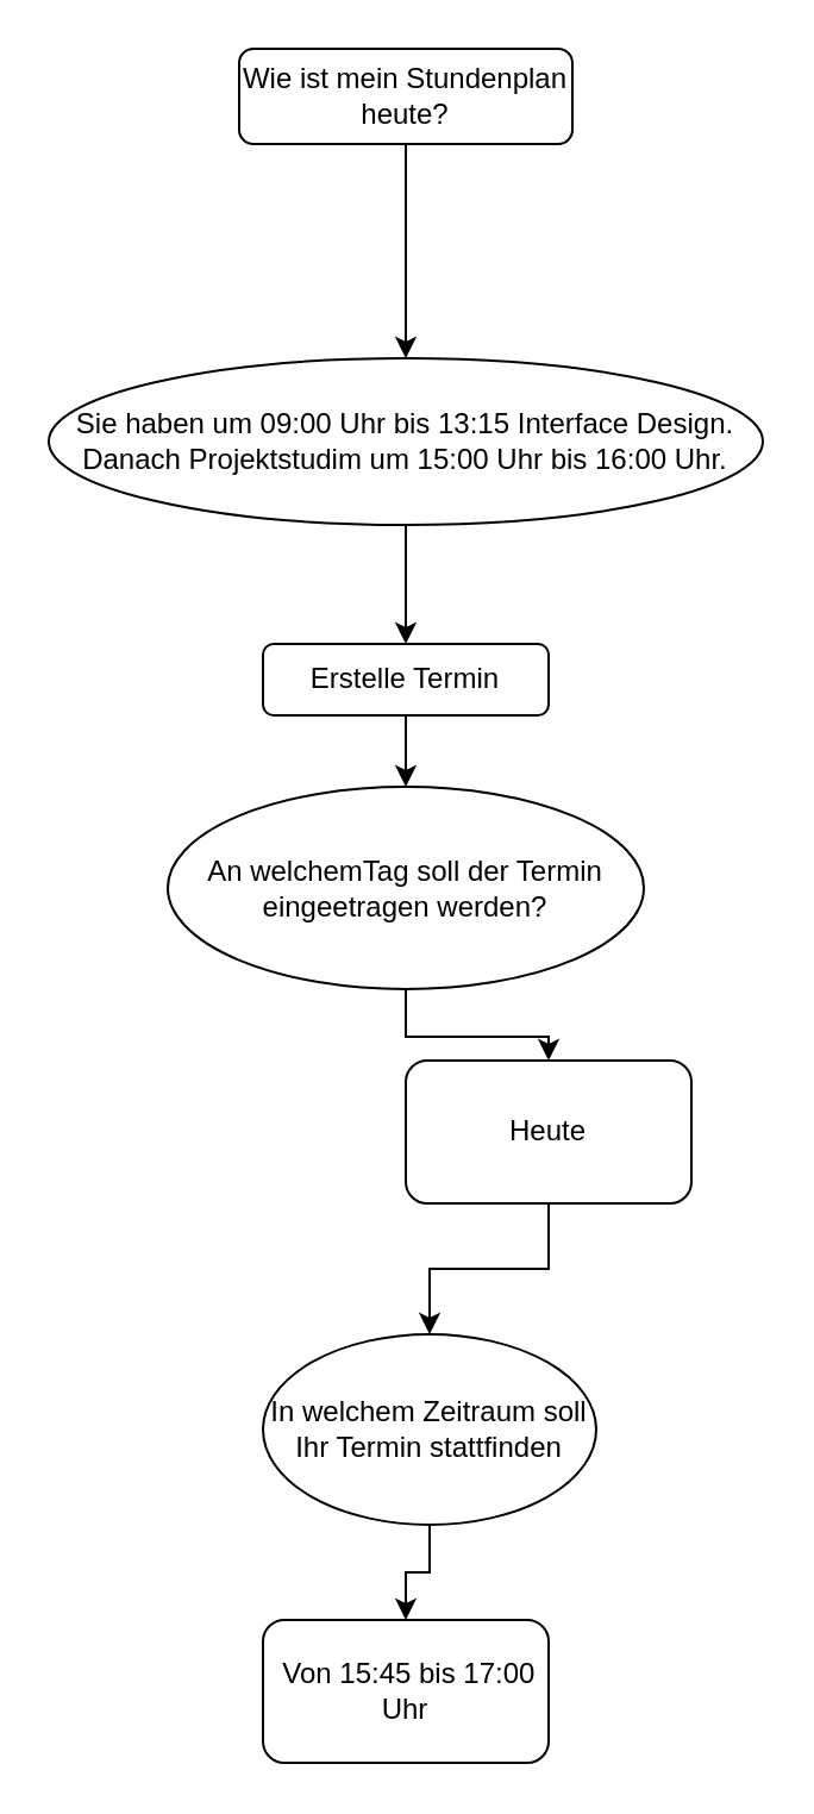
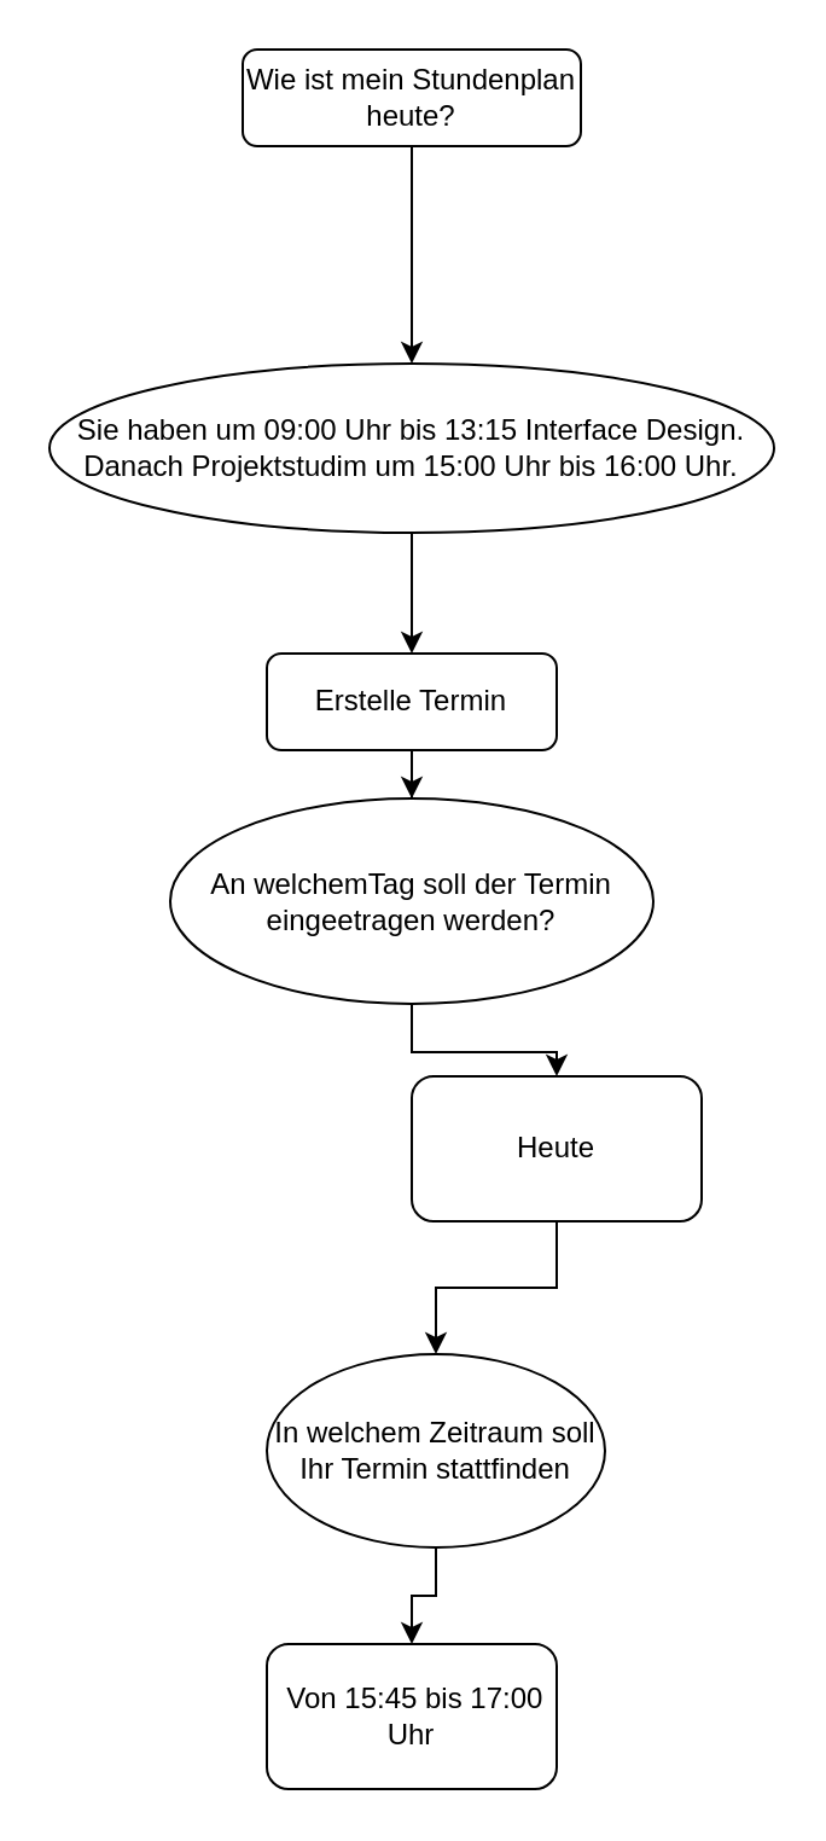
- <mxCell id="7" value="Erstelle Termin" style="whiteSpace=wrap;html=1;rounded=1;" vertex="1" parent="1"><mxGeometry x="110" y="270" width="120" height="30" as="geometry" /></mxCell>
+ <mxCell id="7" value="Erstelle Termin" style="whiteSpace=wrap;html=1;rounded=1;" vertex="1" parent="1"><mxGeometry x="110" y="270" width="120" height="40" as="geometry" /></mxCell>
